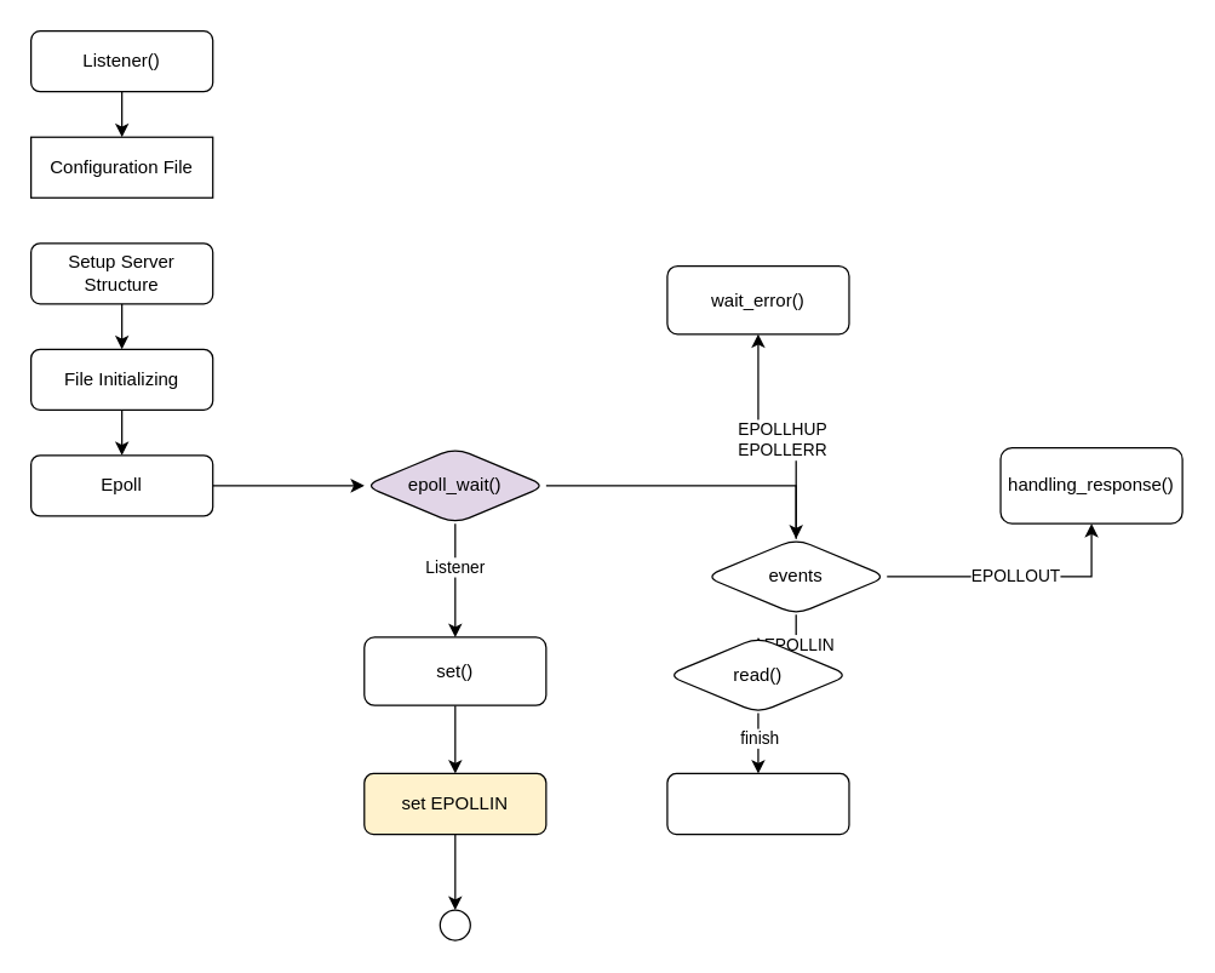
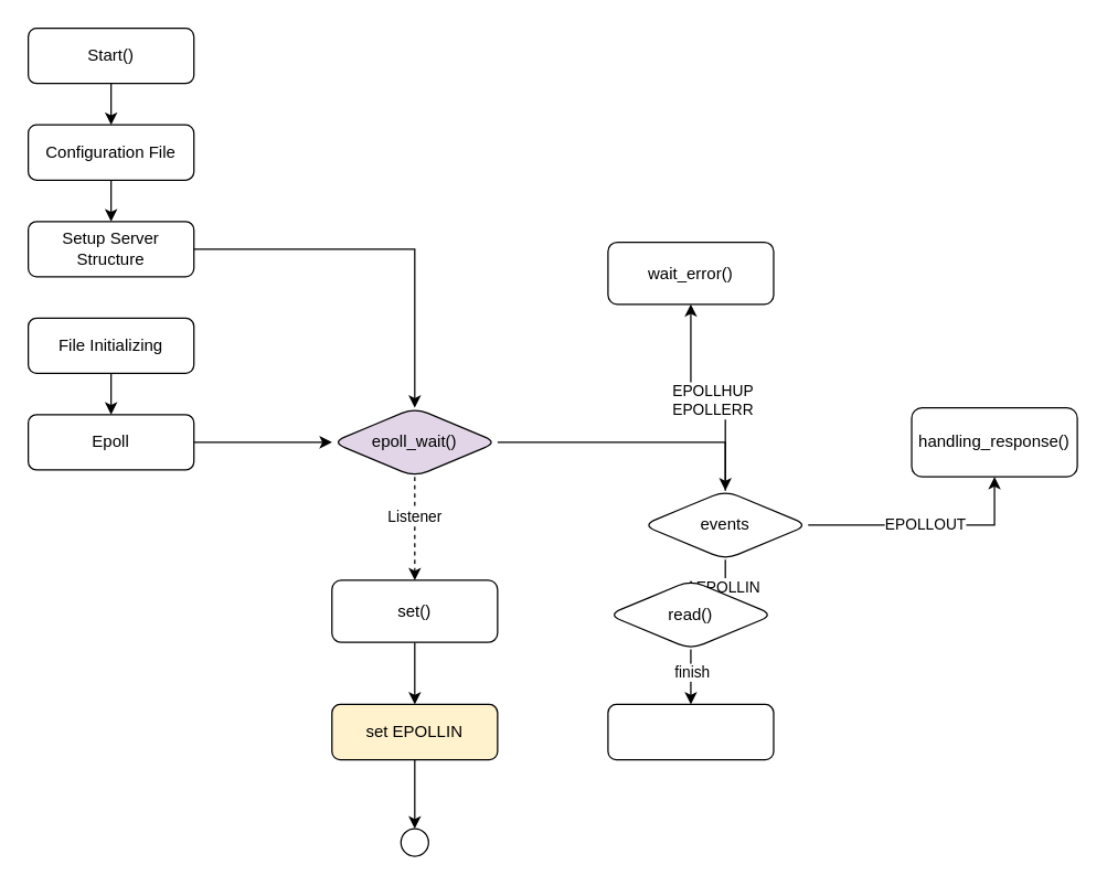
- <mxCell id="3" value="Listener()" style="rounded=1;whiteSpace=wrap;html=1;fontSize=12;glass=0;strokeWidth=1;shadow=0;" parent="1" vertex="1"><mxGeometry x="20" y="20" width="120" height="40" as="geometry" /></mxCell>
+ <mxCell id="3" value="Start()" style="rounded=1;whiteSpace=wrap;html=1;fontSize=12;glass=0;strokeWidth=1;shadow=0;" parent="1" vertex="1"><mxGeometry x="20" y="20" width="120" height="40" as="geometry" /></mxCell>
- <mxCell id="5" value="Configuration File" style="whiteSpace=wrap;html=1;glass=0;strokeWidth=1;shadow=0;rounded=0;" vertex="1" parent="1"><mxGeometry x="20" y="90" width="120" height="40" as="geometry" /></mxCell>
+ <mxCell id="5" value="Configuration File" style="whiteSpace=wrap;html=1;rounded=1;glass=0;strokeWidth=1;shadow=0;" vertex="1" parent="1"><mxGeometry x="20" y="90" width="120" height="40" as="geometry" /></mxCell>
+ <mxCell id="4" value="" style="edgeStyle=orthogonalEdgeStyle;rounded=0;orthogonalLoop=1;jettySize=auto;html=1;" edge="1" parent="1" source="5" target="7"><mxGeometry relative="1" as="geometry" /></mxCell>
- <mxCell id="6" value="" style="edgeStyle=orthogonalEdgeStyle;rounded=0;orthogonalLoop=1;jettySize=auto;html=1;" edge="1" parent="1" source="7" target="9"><mxGeometry relative="1" as="geometry" /></mxCell>
+ <mxCell id="6" value="" style="edgeStyle=orthogonalEdgeStyle;rounded=0;orthogonalLoop=1;jettySize=auto;html=1;" edge="1" parent="1" source="7" target="15"><mxGeometry relative="1" as="geometry" /></mxCell>
- <mxCell id="12" value="" style="edgeStyle=orthogonalEdgeStyle;rounded=0;orthogonalLoop=1;jettySize=auto;html=1;" edge="1" parent="1" source="15" target="17"><mxGeometry relative="1" as="geometry" /></mxCell>
+ <mxCell id="12" value="" style="edgeStyle=orthogonalEdgeStyle;rounded=0;orthogonalLoop=1;jettySize=auto;html=1;dashed=1;" edge="1" parent="1" source="15" target="17"><mxGeometry relative="1" as="geometry" /></mxCell>
